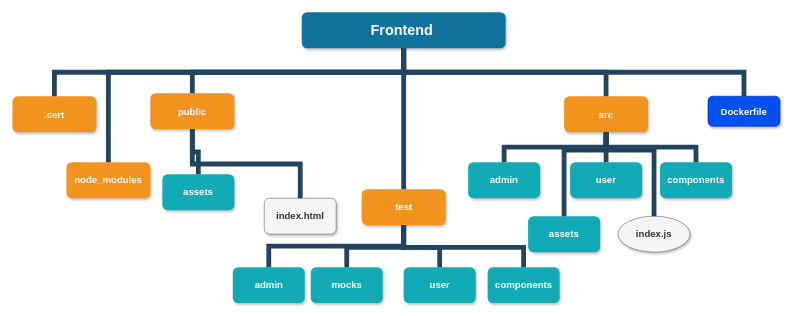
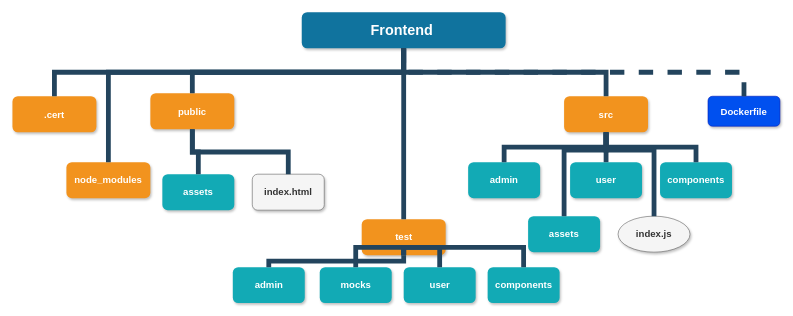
- <mxCell id="22" value="" style="edgeStyle=elbowEdgeStyle;elbow=vertical;rounded=0;fontColor=#000000;endArrow=none;endFill=0;strokeWidth=8;strokeColor=#23445D;entryX=0.5;entryY=0;entryDx=0;entryDy=0;exitX=0.5;exitY=1;exitDx=0;exitDy=0;" parent="1" source="2" target="21" edge="1"><mxGeometry width="100" height="100" relative="1" as="geometry"><mxPoint x="670" y="90" as="sourcePoint" /><mxPoint x="1020" y="170" as="targetPoint" /><Array as="points"><mxPoint x="970" y="120" /><mxPoint x="610" y="130" /><mxPoint x="690" y="130" /><mxPoint x="880" y="130" /></Array></mxGeometry></mxCell>
+ <mxCell id="22" value="" style="edgeStyle=elbowEdgeStyle;elbow=vertical;rounded=0;fontColor=#000000;endArrow=none;endFill=0;strokeWidth=8;strokeColor=#23445D;entryX=0.5;entryY=0;entryDx=0;entryDy=0;exitX=0.5;exitY=1;exitDx=0;exitDy=0;dashed=1;" parent="1" source="2" target="21" edge="1"><mxGeometry width="100" height="100" relative="1" as="geometry"><mxPoint x="670" y="90" as="sourcePoint" /><mxPoint x="1020" y="170" as="targetPoint" /><Array as="points"><mxPoint x="970" y="120" /><mxPoint x="610" y="130" /><mxPoint x="690" y="130" /><mxPoint x="880" y="130" /></Array></mxGeometry></mxCell>
- <mxCell id="27" value="test" style="whiteSpace=wrap;rounded=1;fillColor=#F2931E;strokeColor=none;shadow=1;fontColor=#FFFFFF;fontStyle=1;fontSize=16;" vertex="1" parent="1"><mxGeometry x="602.5" y="315" width="140" height="60" as="geometry" /></mxCell>
+ <mxCell id="27" value="test" style="whiteSpace=wrap;rounded=1;fillColor=#F2931E;strokeColor=none;shadow=1;fontColor=#FFFFFF;fontStyle=1;fontSize=16;" vertex="1" parent="1"><mxGeometry x="602.5" y="365" width="140" height="60" as="geometry" /></mxCell>
- <mxCell id="8" value="index.html" style="whiteSpace=wrap;rounded=1;fillColor=#f5f5f5;strokeColor=#666666;shadow=1;fontColor=#333333;fontSize=16;fontStyle=1" parent="1" vertex="1"><mxGeometry x="440" y="330" width="120" height="60" as="geometry" /></mxCell>
+ <mxCell id="8" value="index.html" style="whiteSpace=wrap;rounded=1;fillColor=#f5f5f5;strokeColor=#666666;shadow=1;fontColor=#333333;fontSize=16;fontStyle=1" parent="1" vertex="1"><mxGeometry x="420" y="290" width="120" height="60" as="geometry" /></mxCell>
- <mxCell id="33" value="mocks" style="whiteSpace=wrap;rounded=1;fillColor=#12AAB5;strokeColor=none;shadow=1;fontColor=#FFFFFF;fontSize=16;fontStyle=1" vertex="1" parent="1"><mxGeometry x="517.5" y="445" width="120" height="60" as="geometry" /></mxCell>
+ <mxCell id="33" value="mocks" style="whiteSpace=wrap;rounded=1;fillColor=#12AAB5;strokeColor=none;shadow=1;fontColor=#FFFFFF;fontSize=16;fontStyle=1" vertex="1" parent="1"><mxGeometry x="532.5" y="445" width="120" height="60" as="geometry" /></mxCell>
